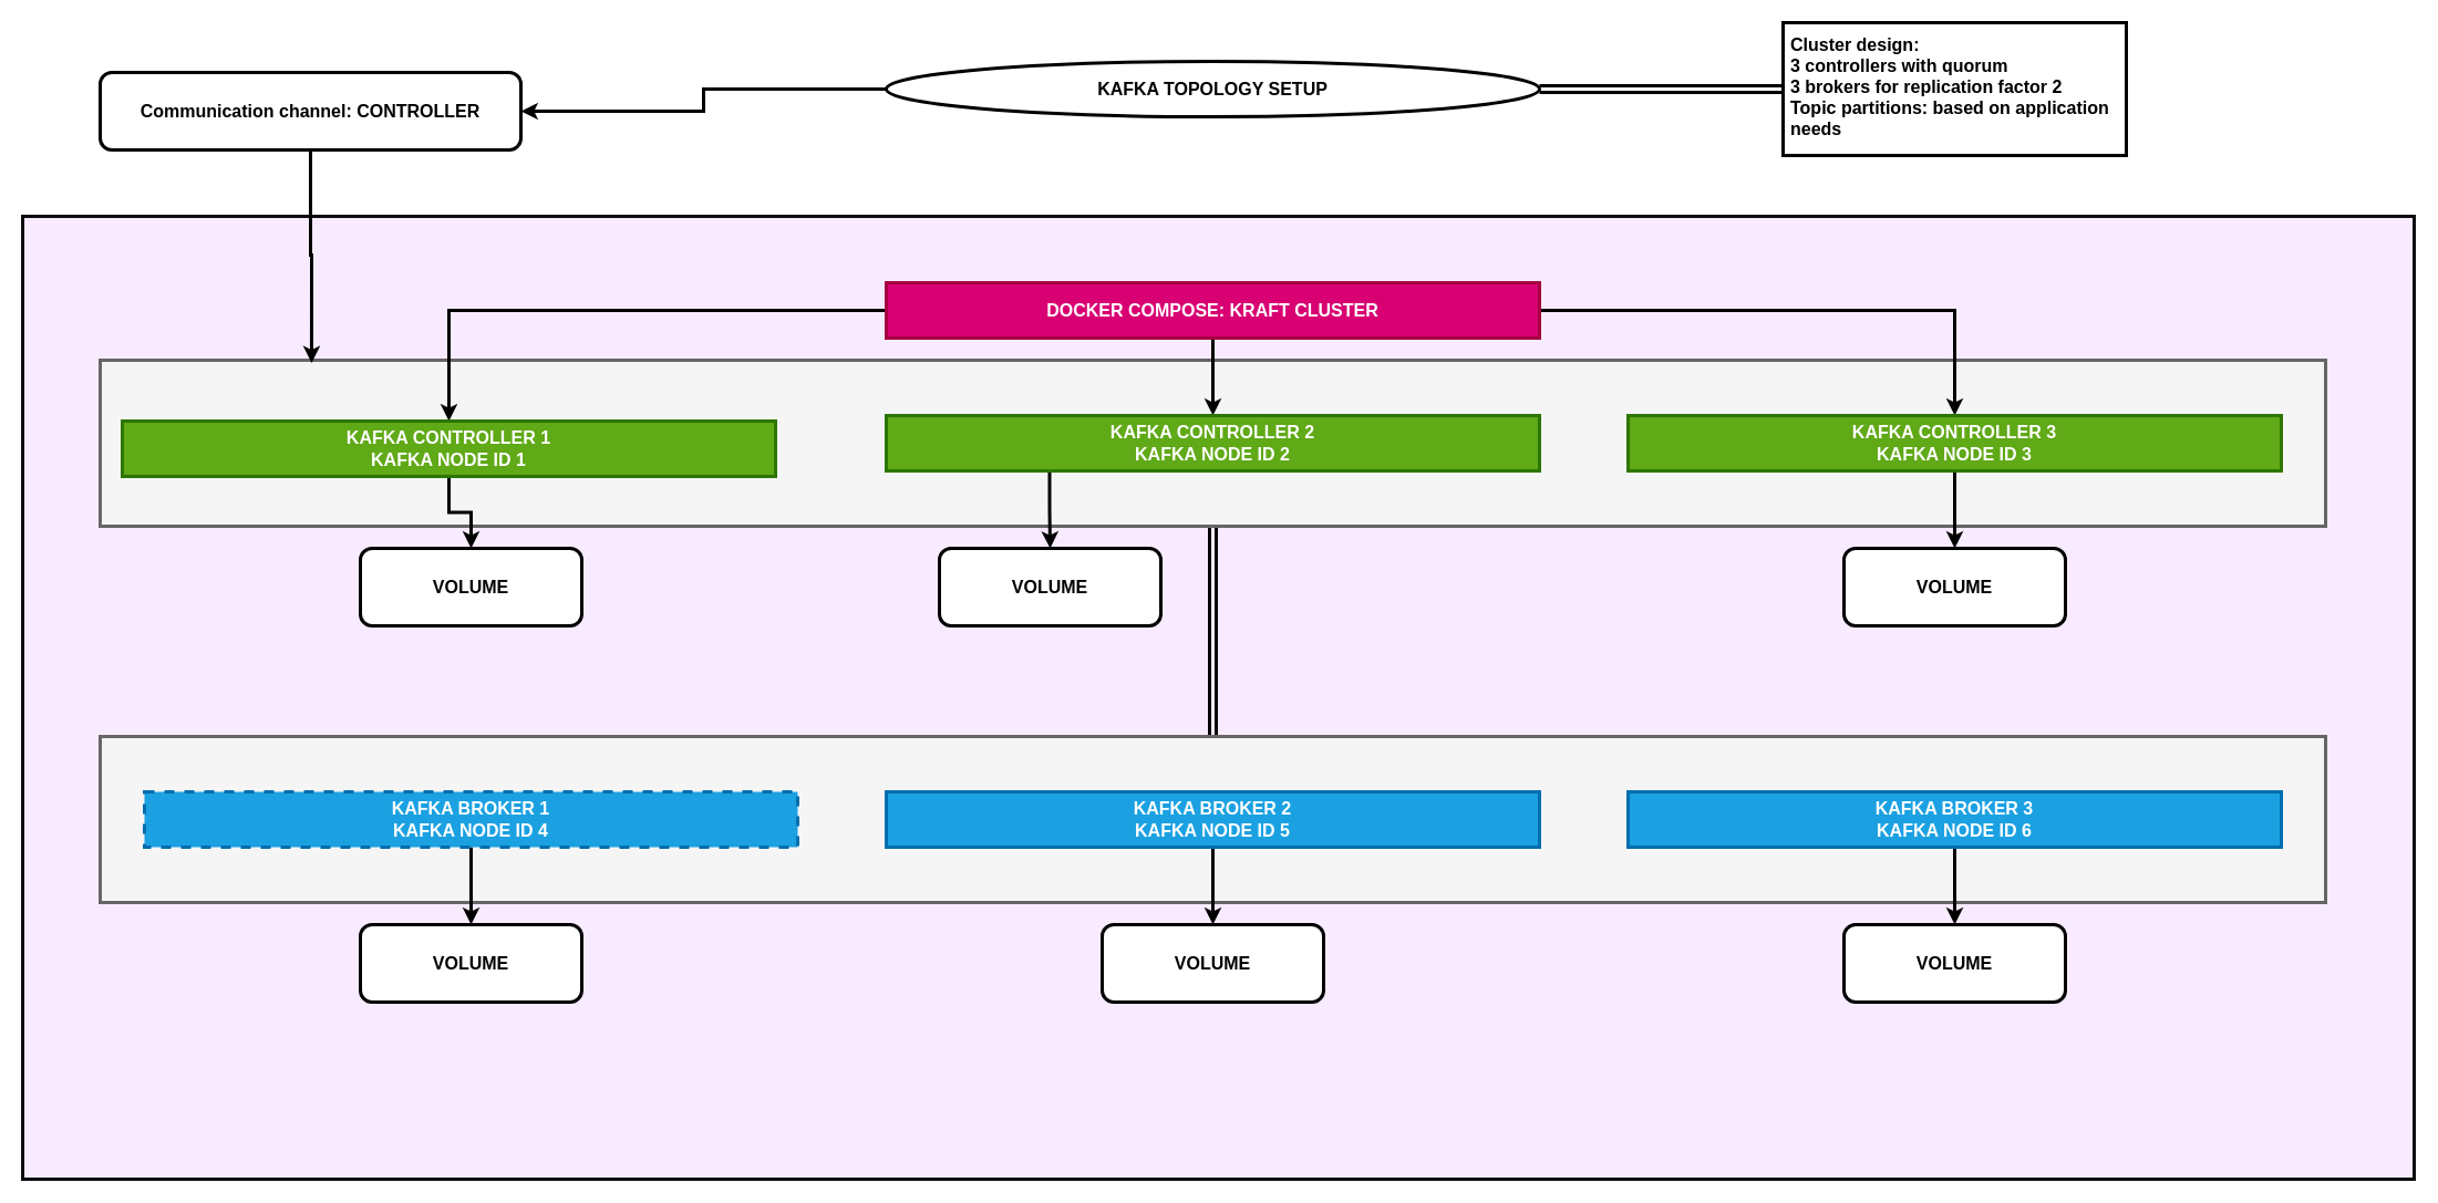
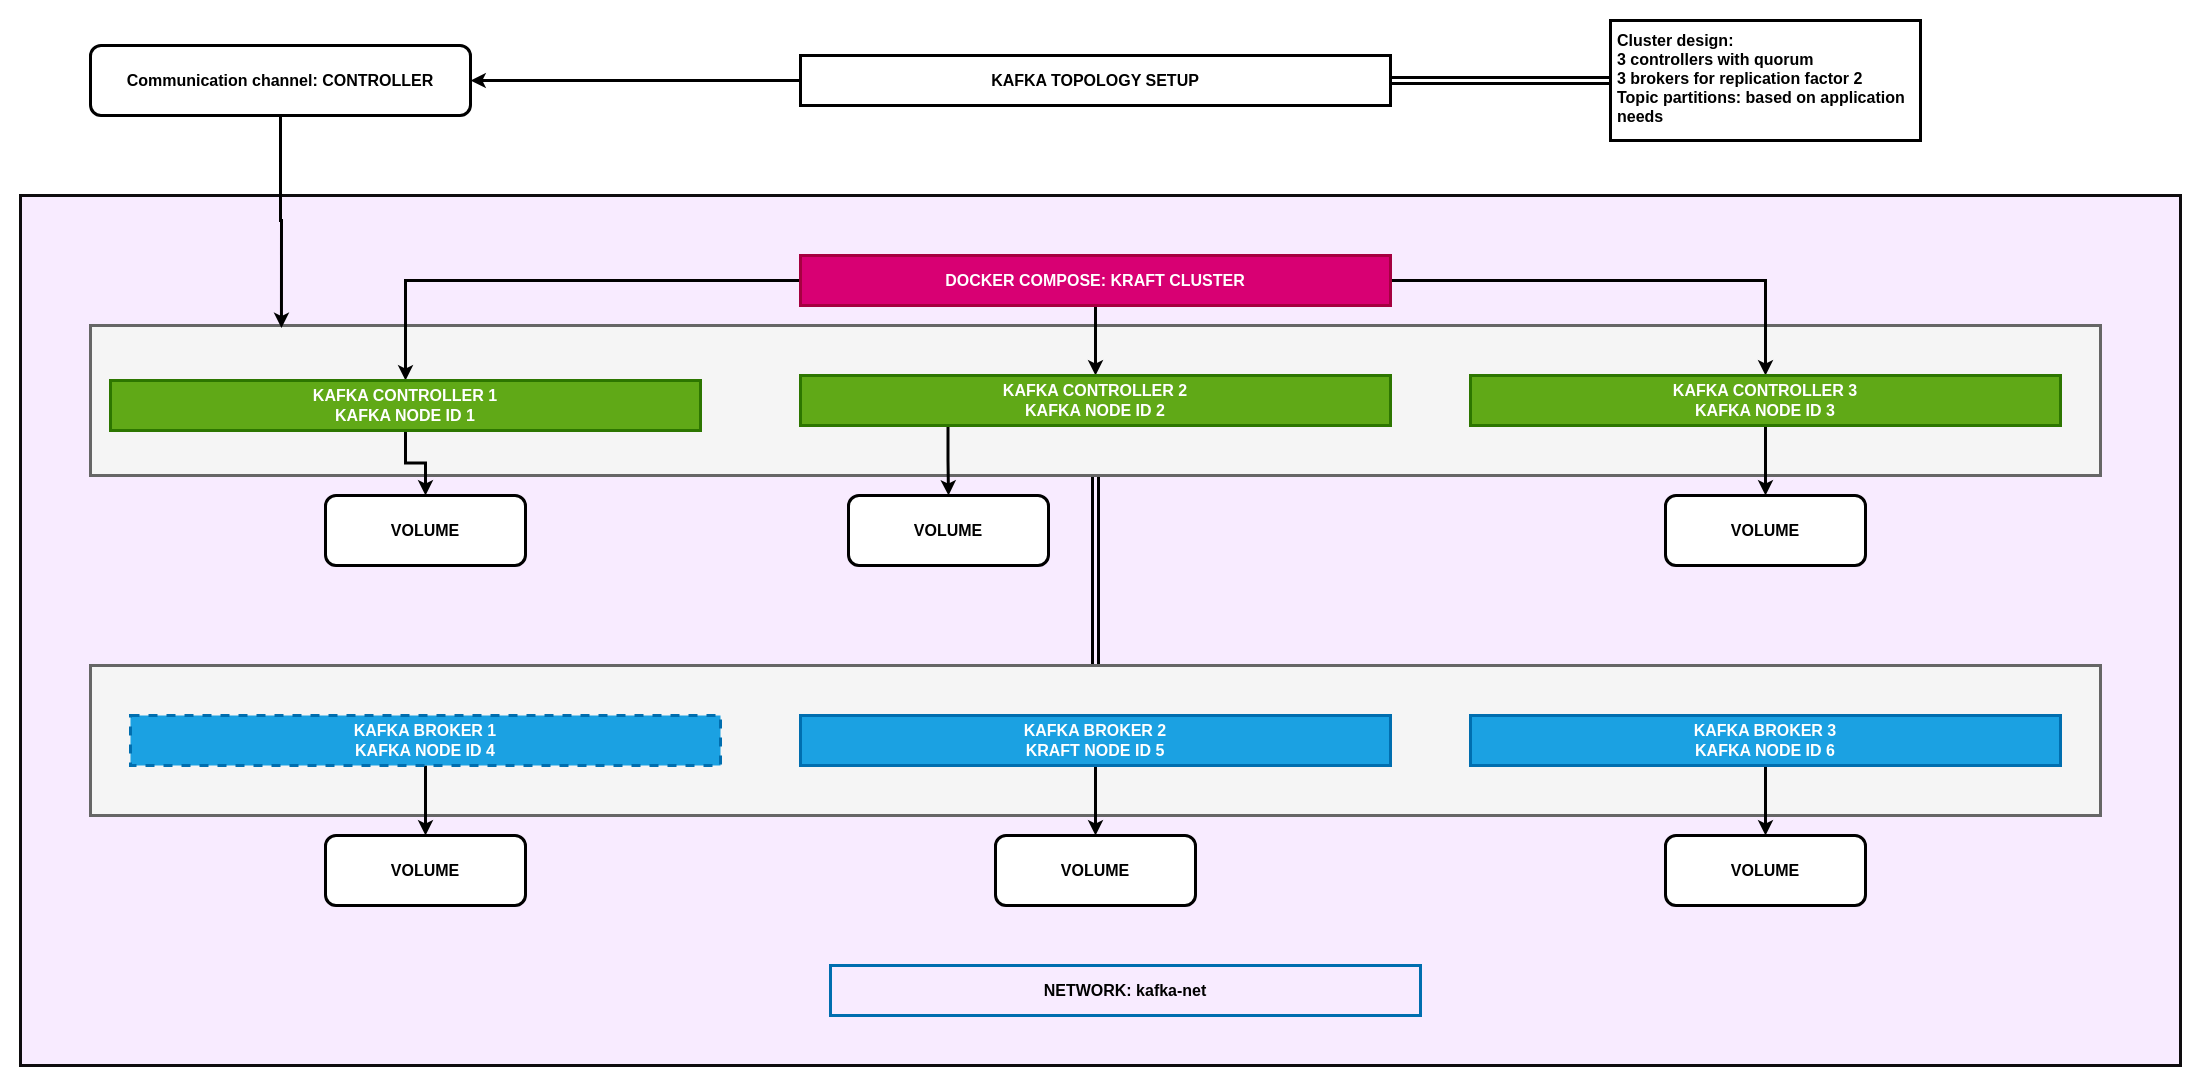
- <mxCell id="8" value="KAFKA TOPOLOGY SETUP" style="ellipse;whiteSpace=wrap;html=1;fontStyle=1;fontSize=16;strokeWidth=3;" parent="1" vertex="1"><mxGeometry y="55" width="590" height="50" as="geometry" x="800" /></mxCell>
+ <mxCell id="8" value="KAFKA TOPOLOGY SETUP" style="rounded=0;whiteSpace=wrap;html=1;fontStyle=1;fontSize=16;strokeWidth=3;" parent="1" vertex="1"><mxGeometry y="55" width="590" height="50" as="geometry" x="800" /></mxCell>
- <mxCell id="31" value="Communication channel: CONTROLLER" style="rounded=1;whiteSpace=wrap;html=1;strokeColor=default;strokeWidth=3;align=center;verticalAlign=middle;fontFamily=Helvetica;fontSize=16;fontColor=default;fontStyle=1;fillColor=default;" parent="1" vertex="1"><mxGeometry x="90" y="65" width="380" height="70" as="geometry" /></mxCell>
+ <mxCell id="31" value="Communication channel: CONTROLLER" style="rounded=1;whiteSpace=wrap;html=1;strokeColor=default;strokeWidth=3;align=center;verticalAlign=middle;fontFamily=Helvetica;fontSize=16;fontColor=default;fontStyle=1;fillColor=default;" parent="1" vertex="1"><mxGeometry x="90" y="45" width="380" height="70" as="geometry" /></mxCell>
- <mxCell id="22" value="KAFKA BROKER 2&lt;br&gt;KAFKA NODE ID 5" style="rounded=0;whiteSpace=wrap;html=1;fontStyle=1;fontSize=16;strokeWidth=3;fillColor=#1ba1e2;fontColor=#ffffff;strokeColor=#006EAF;" parent="1" vertex="1"><mxGeometry y="715" width="590" height="50" as="geometry" x="800" /></mxCell>
+ <mxCell id="22" value="KAFKA BROKER 2&lt;br&gt;KRAFT NODE ID 5" style="rounded=0;whiteSpace=wrap;html=1;fontStyle=1;fontSize=16;strokeWidth=3;fillColor=#1ba1e2;fontColor=#ffffff;strokeColor=#006EAF;" parent="1" vertex="1"><mxGeometry y="715" width="590" height="50" as="geometry" x="800" /></mxCell>
+ <mxCell id="34" value="NETWORK: kafka-net" style="rounded=0;whiteSpace=wrap;html=1;fontStyle=1;fontSize=16;strokeWidth=3;fillColor=none;fontColor=default;strokeColor=#006EAF;" parent="1" vertex="1"><mxGeometry x="830" y="965" width="590" height="50" as="geometry" /></mxCell>
